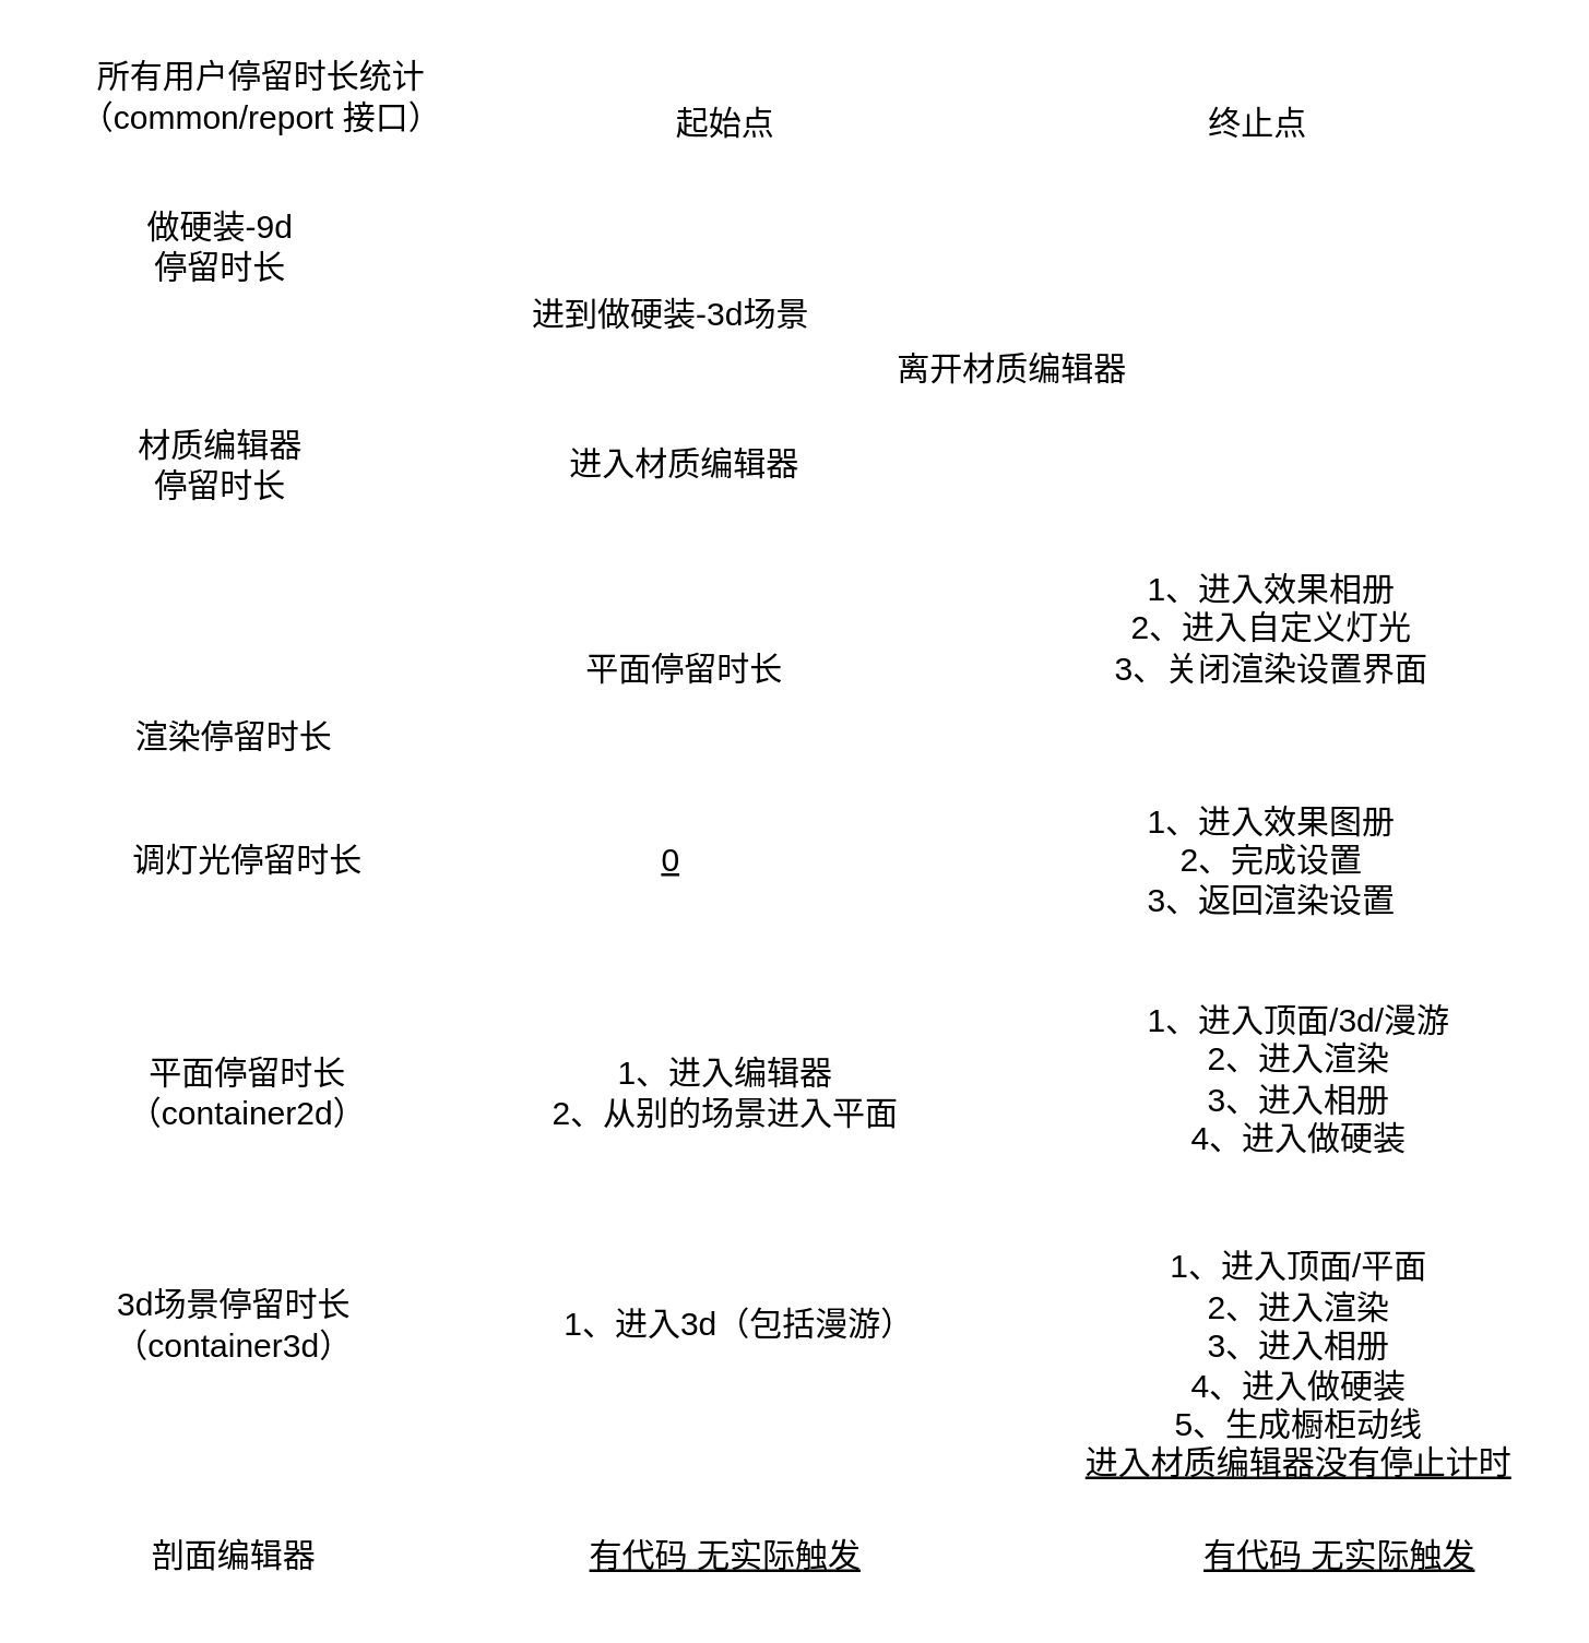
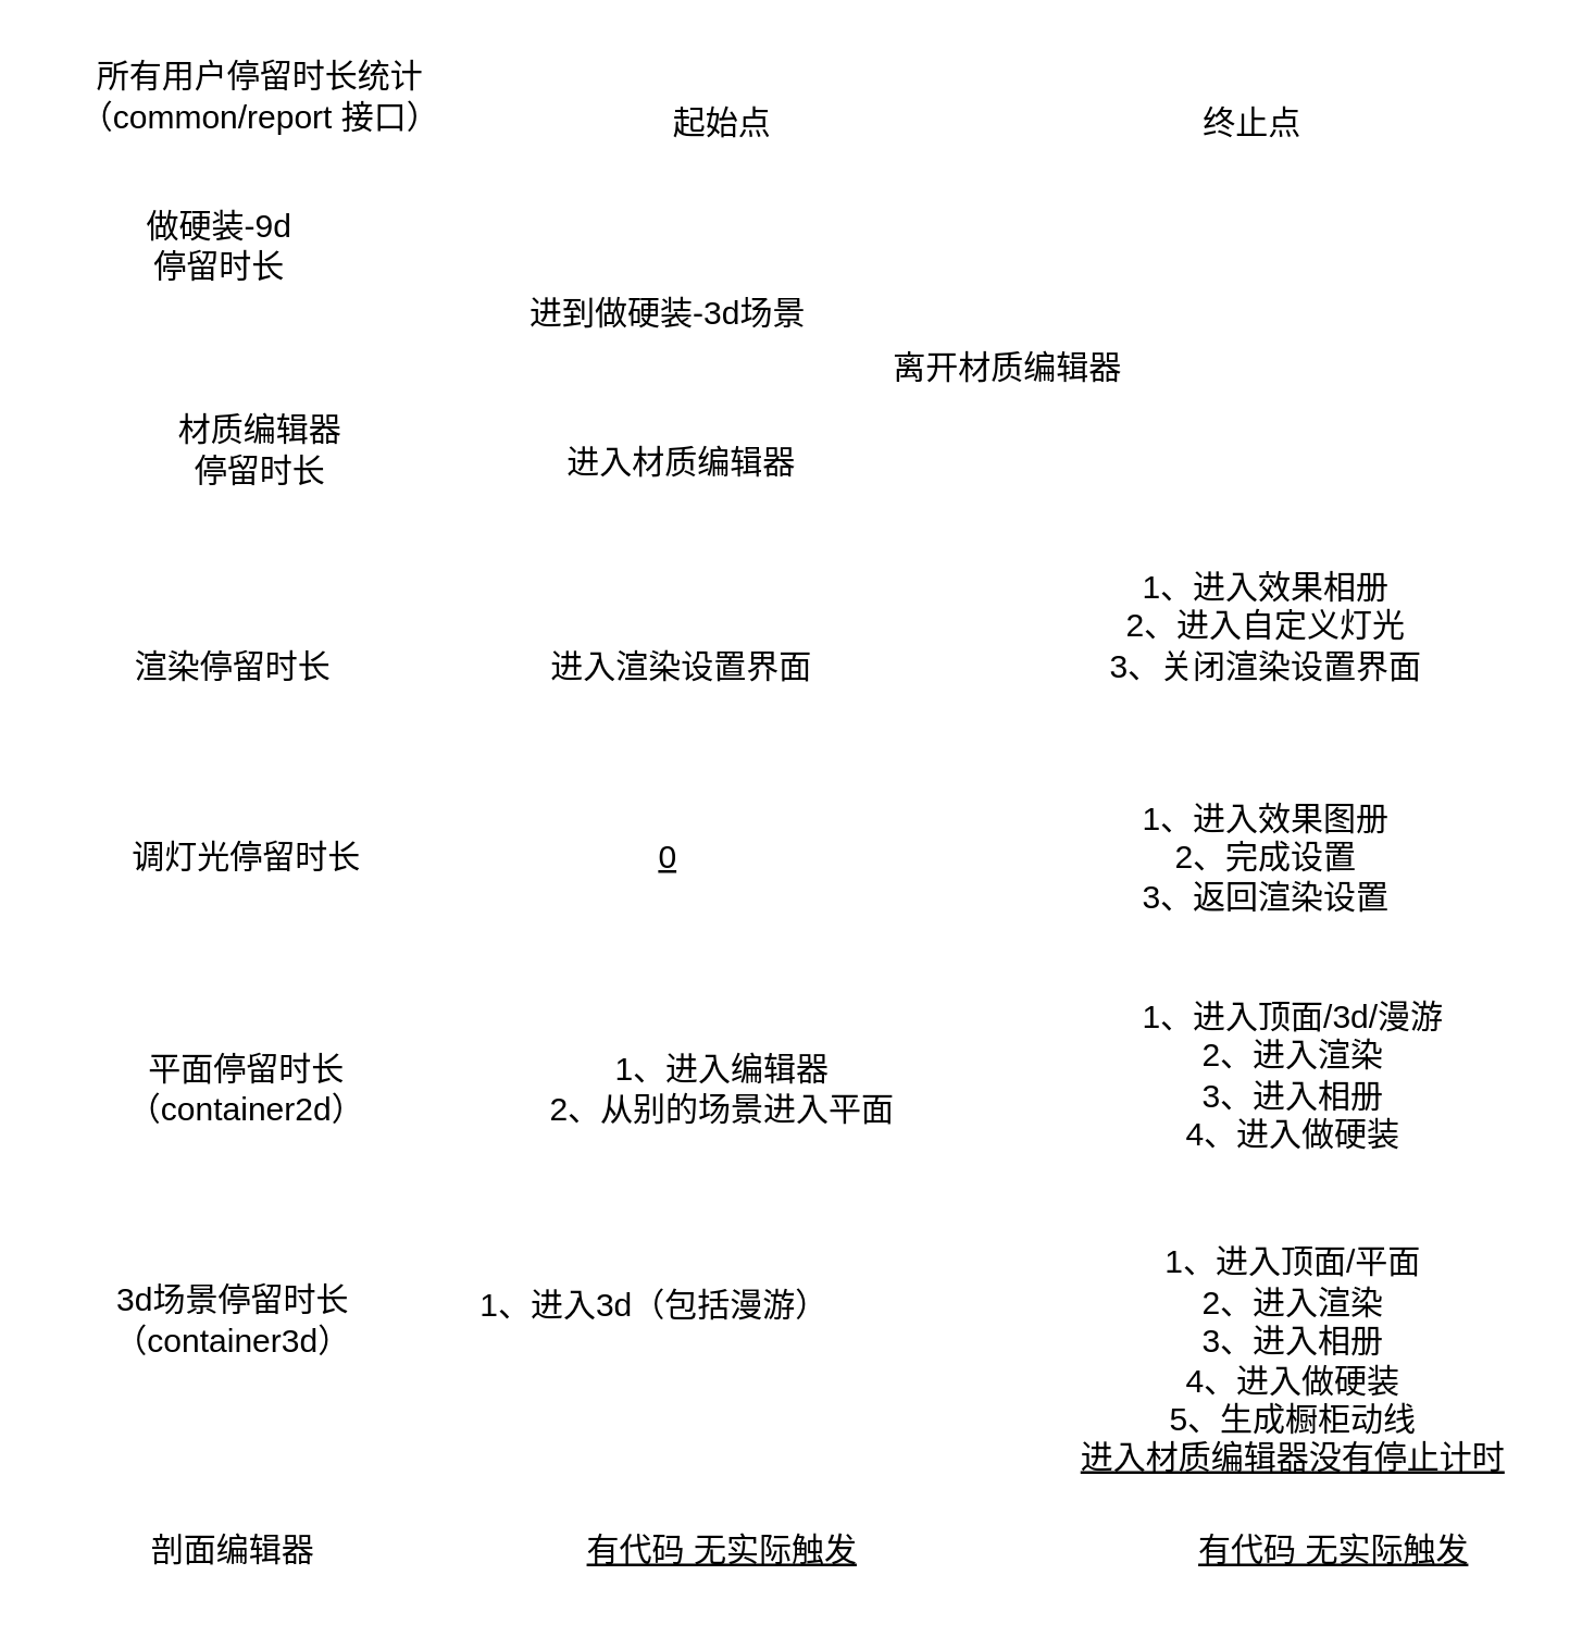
- <mxCell id="6" value="材质编辑器&lt;br&gt;停留时长" style="text;html=1;resizable=0;autosize=1;align=center;verticalAlign=middle;points=[];fillColor=none;strokeColor=none;rounded=0;" vertex="1" parent="1"><mxGeometry x="40" y="155" width="80" height="30" as="geometry" /></mxCell>
+ <mxCell id="6" value="材质编辑器&lt;br&gt;停留时长" style="text;html=1;resizable=0;autosize=1;align=center;verticalAlign=middle;points=[];fillColor=none;strokeColor=none;rounded=0;" vertex="1" parent="1"><mxGeometry x="55" y="150" width="80" height="30" as="geometry" /></mxCell>
- <mxCell id="10" value="平面停留时长" style="text;html=1;resizable=0;autosize=1;align=center;verticalAlign=middle;points=[];fillColor=none;strokeColor=none;rounded=0;" vertex="1" parent="1"><mxGeometry x="195" y="235" width="110" height="20" as="geometry" /></mxCell>
+ <mxCell id="10" value="进入渲染设置界面" style="text;html=1;resizable=0;autosize=1;align=center;verticalAlign=middle;points=[];fillColor=none;strokeColor=none;rounded=0;" vertex="1" parent="1"><mxGeometry x="195" y="235" width="110" height="20" as="geometry" /></mxCell>
- <mxCell id="12" value="渲染停留时长" style="text;html=1;resizable=0;autosize=1;align=center;verticalAlign=middle;points=[];fillColor=none;strokeColor=none;rounded=0;" vertex="1" parent="1"><mxGeometry x="40" y="260" width="90" height="20" as="geometry" /></mxCell>
+ <mxCell id="12" value="渲染停留时长" style="text;html=1;resizable=0;autosize=1;align=center;verticalAlign=middle;points=[];fillColor=none;strokeColor=none;rounded=0;" vertex="1" parent="1"><mxGeometry x="40" y="235" width="90" height="20" as="geometry" /></mxCell>
- <mxCell id="20" value="1、进入3d（包括漫游）" style="text;html=1;resizable=0;autosize=1;align=center;verticalAlign=middle;points=[];fillColor=none;strokeColor=none;rounded=0;" vertex="1" parent="1"><mxGeometry x="200" y="475" width="140" height="20" as="geometry" /></mxCell>
+ <mxCell id="20" value="1、进入3d（包括漫游）" style="text;html=1;resizable=0;autosize=1;align=center;verticalAlign=middle;points=[];fillColor=none;strokeColor=none;rounded=0;" vertex="1" parent="1"><mxGeometry x="170" y="470" width="140" height="20" as="geometry" /></mxCell>
